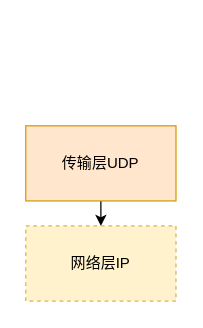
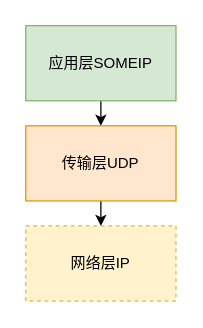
+ <mxCell id="3" value="应用层SOMEIP" style="rounded=0;whiteSpace=wrap;html=1;fillColor=#d5e8d4;strokeColor=#82b366;" vertex="1" parent="1"><mxGeometry x="20" y="20" width="120" height="60" as="geometry" /></mxCell>
+ <mxCell id="2" style="edgeStyle=orthogonalEdgeStyle;rounded=0;orthogonalLoop=1;jettySize=auto;html=1;exitX=0.5;exitY=1;exitDx=0;exitDy=0;entryX=0.5;entryY=0;entryDx=0;entryDy=0;" edge="1" parent="1" source="3" target="5"><mxGeometry relative="1" as="geometry" /></mxCell>
